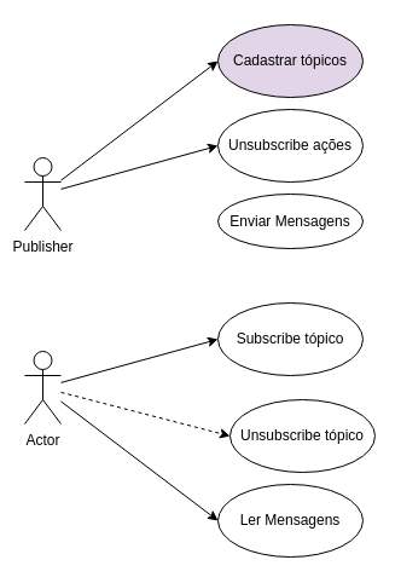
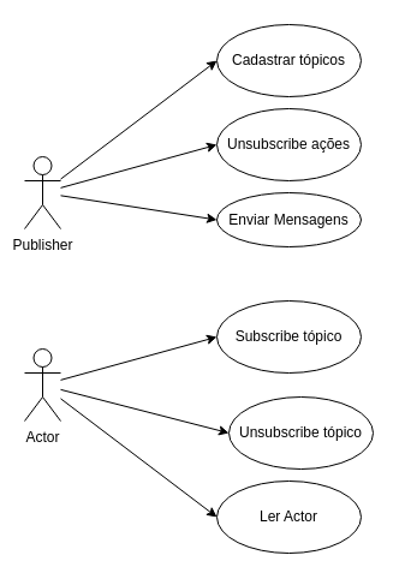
- <mxCell id="10" value="Cadastrar tópicos" style="ellipse;whiteSpace=wrap;html=1;fillColor=#e1d5e7;" vertex="1" parent="1"><mxGeometry x="180" y="20" width="120" height="60" as="geometry" /></mxCell>
+ <mxCell id="10" value="Cadastrar tópicos" style="ellipse;whiteSpace=wrap;html=1;" vertex="1" parent="1"><mxGeometry x="180" y="20" width="120" height="60" as="geometry" /></mxCell>
+ <mxCell id="4" style="edgeStyle=none;rounded=0;orthogonalLoop=1;jettySize=auto;html=1;entryX=0;entryY=0.5;entryDx=0;entryDy=0;" edge="1" parent="1" source="5" target="12"><mxGeometry relative="1" as="geometry" /></mxCell>
- <mxCell id="7" style="edgeStyle=none;rounded=0;orthogonalLoop=1;jettySize=auto;html=1;entryX=0;entryY=0.5;entryDx=0;entryDy=0;dashed=1;" edge="1" parent="1" source="9" target="14"><mxGeometry relative="1" as="geometry" /></mxCell>
+ <mxCell id="7" style="edgeStyle=none;rounded=0;orthogonalLoop=1;jettySize=auto;html=1;entryX=0;entryY=0.5;entryDx=0;entryDy=0;" edge="1" parent="1" source="9" target="14"><mxGeometry relative="1" as="geometry" /></mxCell>
- <mxCell id="15" value="Ler Mensagens" style="ellipse;whiteSpace=wrap;html=1;" vertex="1" parent="1"><mxGeometry x="180" y="400" width="120" height="60" as="geometry" /></mxCell>
+ <mxCell id="15" value="Ler Actor" style="ellipse;whiteSpace=wrap;html=1;" vertex="1" parent="1"><mxGeometry x="180" y="400" width="120" height="60" as="geometry" /></mxCell>
